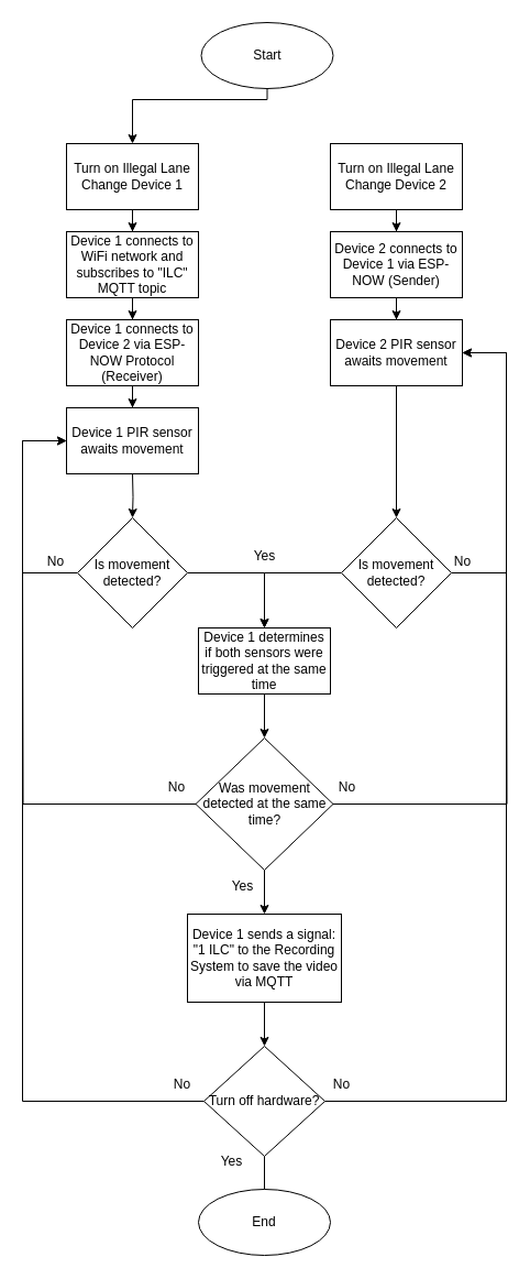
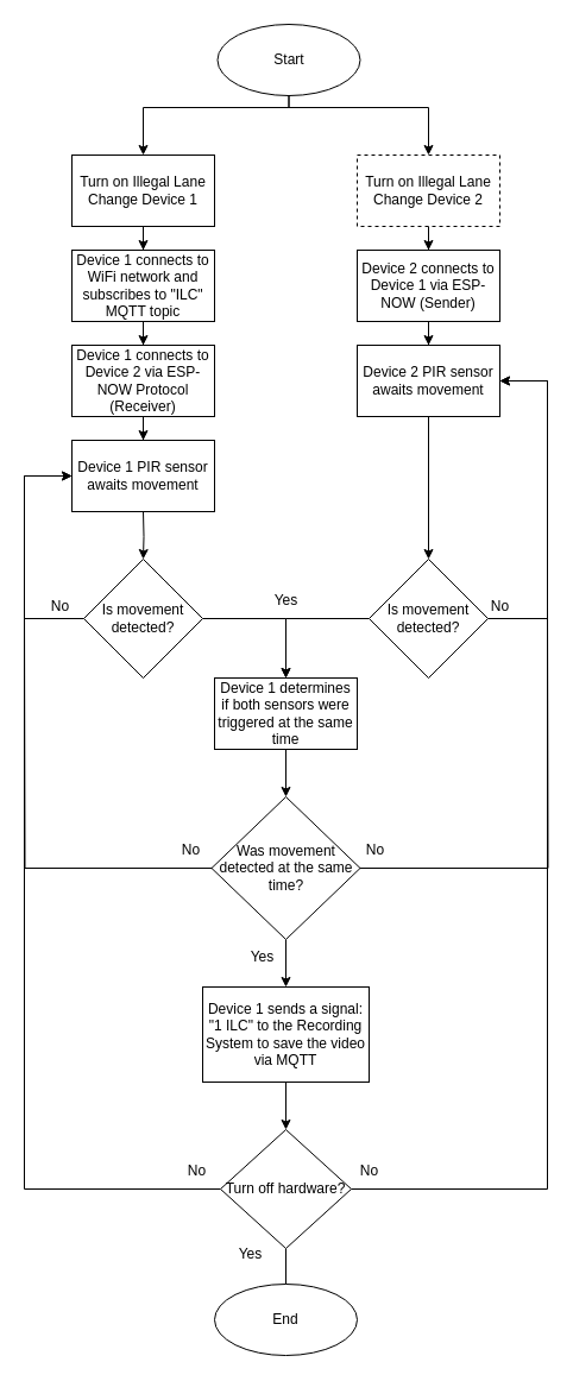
+ <mxCell id="3" style="edgeStyle=orthogonalEdgeStyle;rounded=0;orthogonalLoop=1;jettySize=auto;html=1;entryX=0.5;entryY=0;entryDx=0;entryDy=0;" edge="1" parent="1" source="4" target="37"><mxGeometry relative="1" as="geometry"><Array as="points"><mxPoint x="243" y="90" /><mxPoint x="360" y="90" /></Array></mxGeometry></mxCell>
- <mxCell id="37" value="Turn on Illegal Lane Change Device 2" style="whiteSpace=wrap;html=1;" vertex="1" parent="1"><mxGeometry x="300" y="130" width="120" height="60" as="geometry" /></mxCell>
+ <mxCell id="37" value="Turn on Illegal Lane Change Device 2" style="whiteSpace=wrap;html=1;dashed=1;" vertex="1" parent="1"><mxGeometry x="300" y="130" width="120" height="60" as="geometry" /></mxCell>
